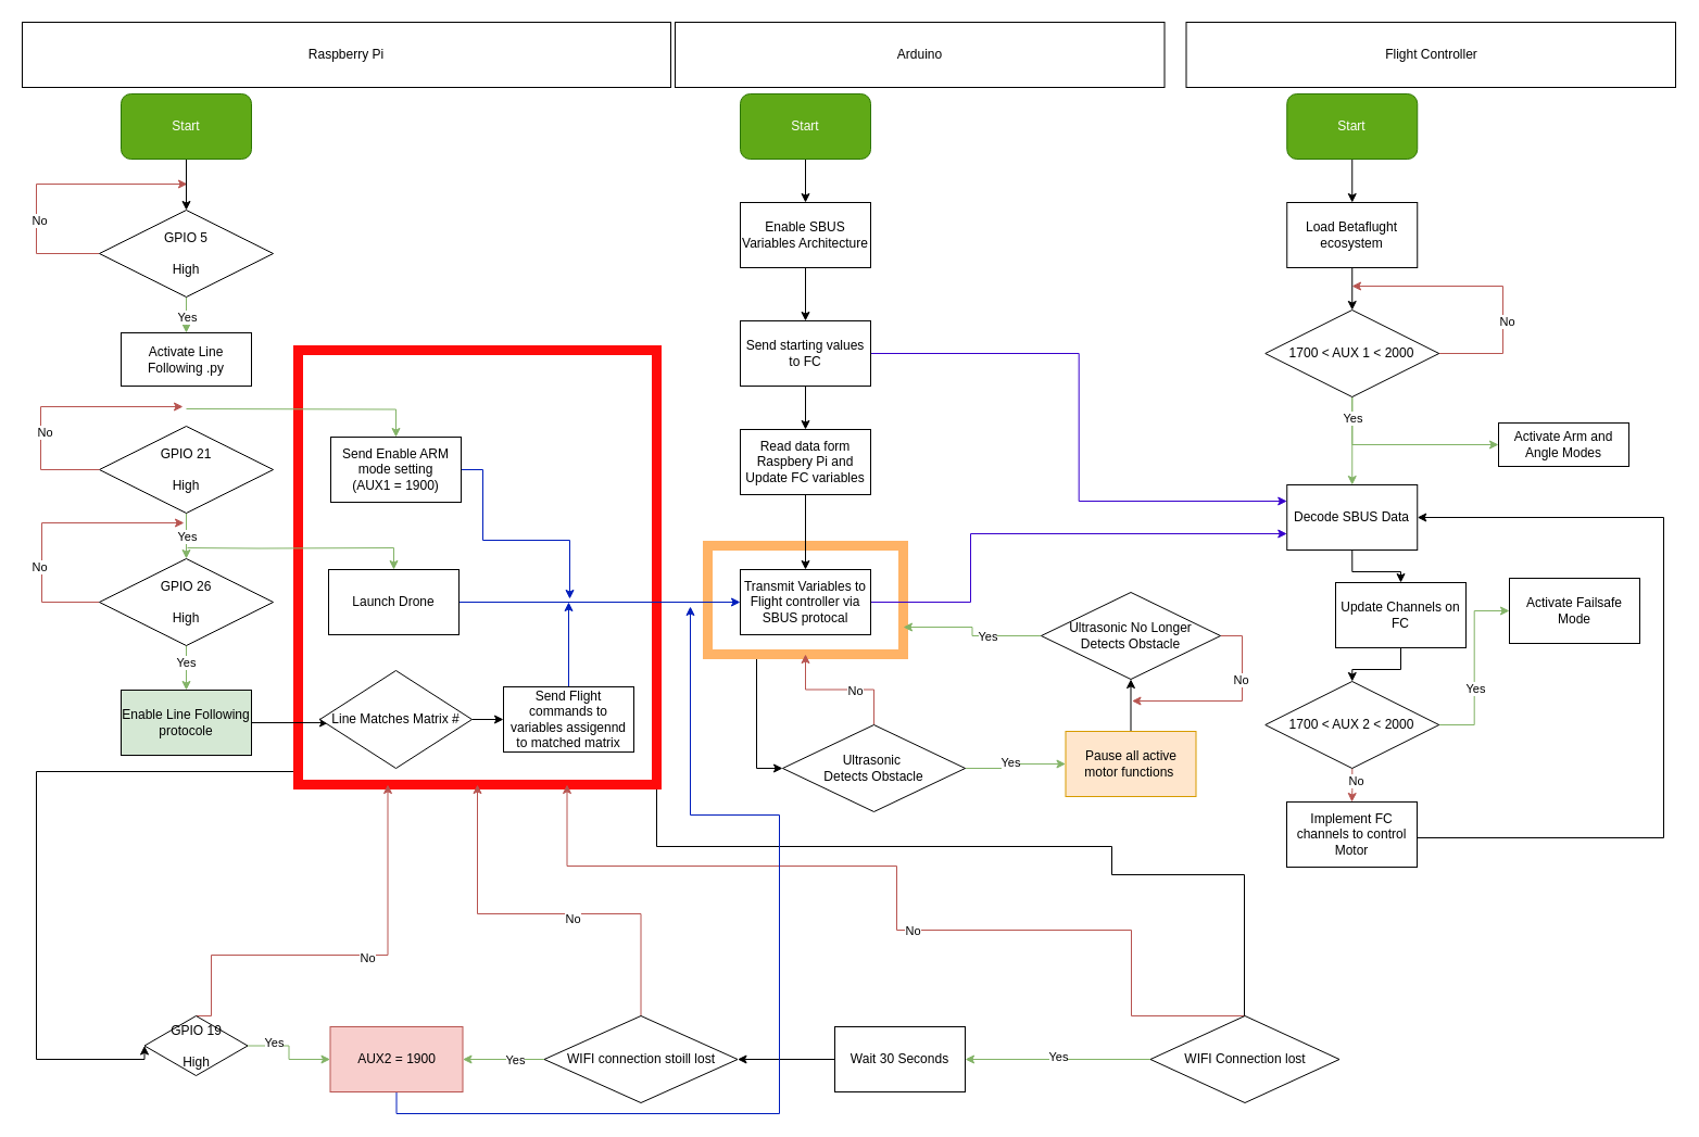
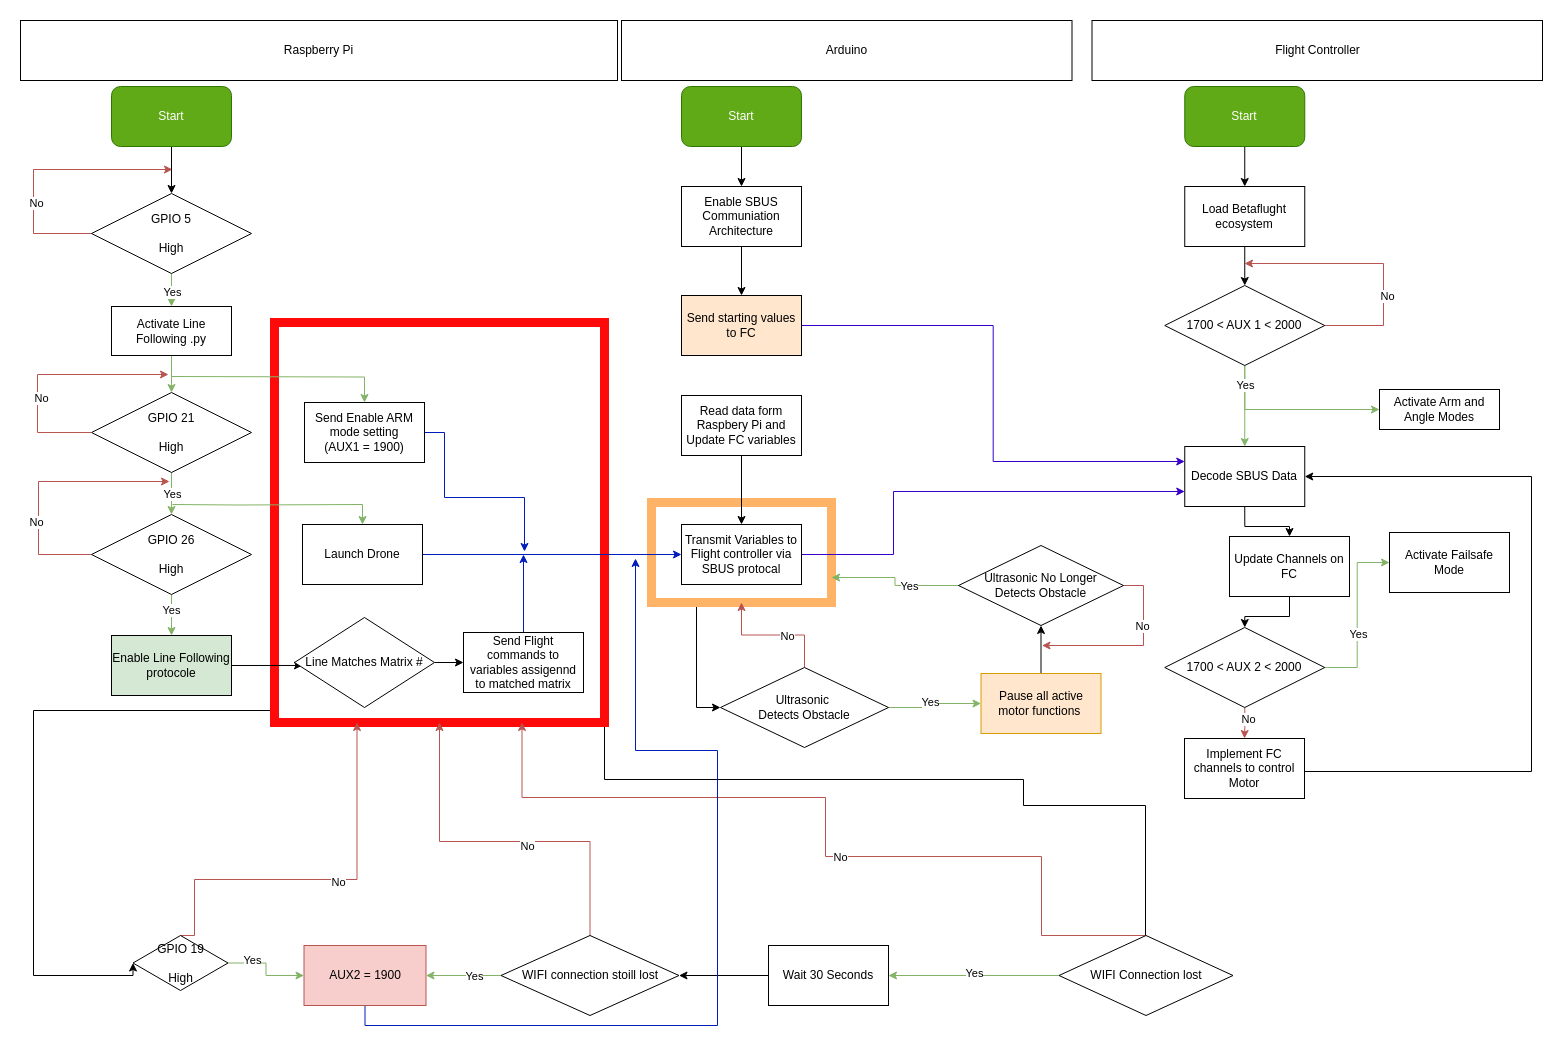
- <mxCell id="69" value="Enable SBUS Variables Architecture" style="rounded=0;whiteSpace=wrap;html=1;" parent="1" vertex="1"><mxGeometry x="681" y="186" width="120" height="60" as="geometry" /></mxCell>
+ <mxCell id="69" value="Enable SBUS Communiation Architecture" style="rounded=0;whiteSpace=wrap;html=1;" parent="1" vertex="1"><mxGeometry x="681" y="186" width="120" height="60" as="geometry" /></mxCell>
- <mxCell id="72" value="Send starting values to FC" style="rounded=0;whiteSpace=wrap;html=1;" parent="1" vertex="1"><mxGeometry x="681" y="295" width="120" height="60" as="geometry" /></mxCell>
+ <mxCell id="72" value="Send starting values to FC" style="rounded=0;whiteSpace=wrap;html=1;fillColor=#ffe6cc;" parent="1" vertex="1"><mxGeometry x="681" y="295" width="120" height="60" as="geometry" /></mxCell>
+ <mxCell id="13" style="edgeStyle=orthogonalEdgeStyle;rounded=0;orthogonalLoop=1;jettySize=auto;html=1;exitX=0.5;exitY=1;exitDx=0;exitDy=0;entryX=0.5;entryY=0;entryDx=0;entryDy=0;fillColor=#d5e8d4;strokeColor=#82b366;" parent="1" source="14" target="63" edge="1"><mxGeometry relative="1" as="geometry" /></mxCell>
- <mxCell id="71" style="edgeStyle=orthogonalEdgeStyle;rounded=0;orthogonalLoop=1;jettySize=auto;html=1;entryX=0.5;entryY=0;entryDx=0;entryDy=0;" parent="1" source="72" target="74" edge="1"><mxGeometry relative="1" as="geometry"><mxPoint x="741" y="403" as="targetPoint" /></mxGeometry></mxCell>
